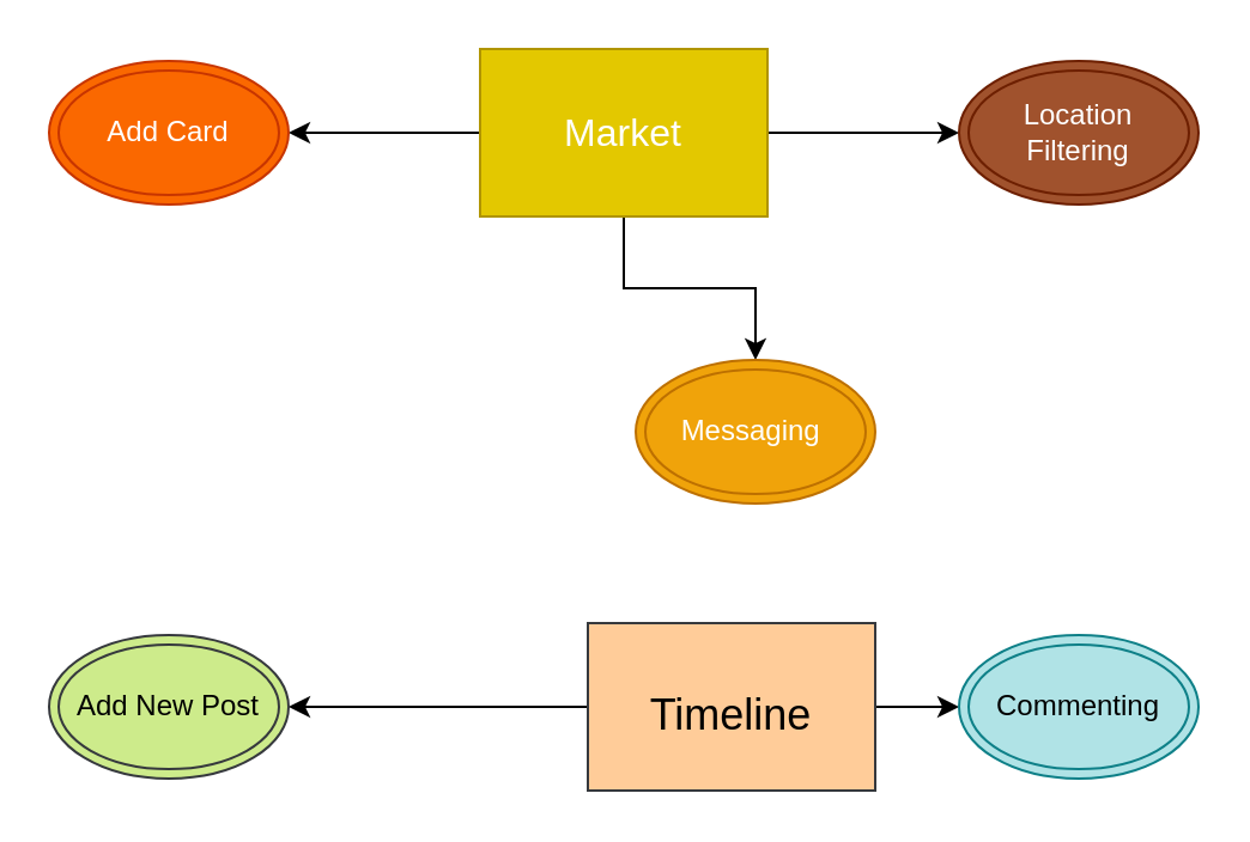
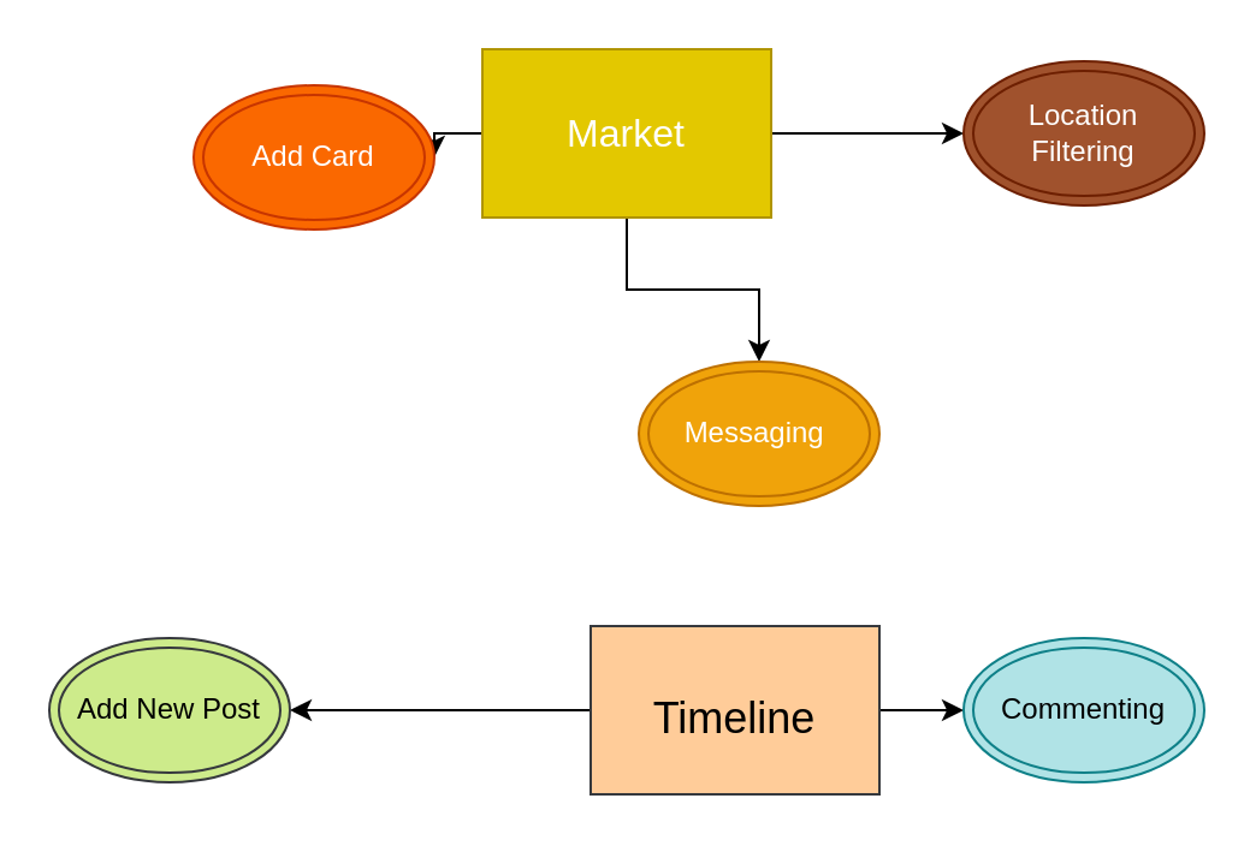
- <mxCell id="6" value="Add Card" style="ellipse;shape=doubleEllipse;whiteSpace=wrap;html=1;fontColor=#ffffff;fillColor=#fa6800;strokeColor=#C73500;" vertex="1" parent="1"><mxGeometry x="20" y="25" width="100" height="60" as="geometry" /></mxCell>
+ <mxCell id="6" value="Add Card" style="ellipse;shape=doubleEllipse;whiteSpace=wrap;html=1;fontColor=#ffffff;fillColor=#fa6800;strokeColor=#C73500;" vertex="1" parent="1"><mxGeometry x="80" y="35" width="100" height="60" as="geometry" /></mxCell>
